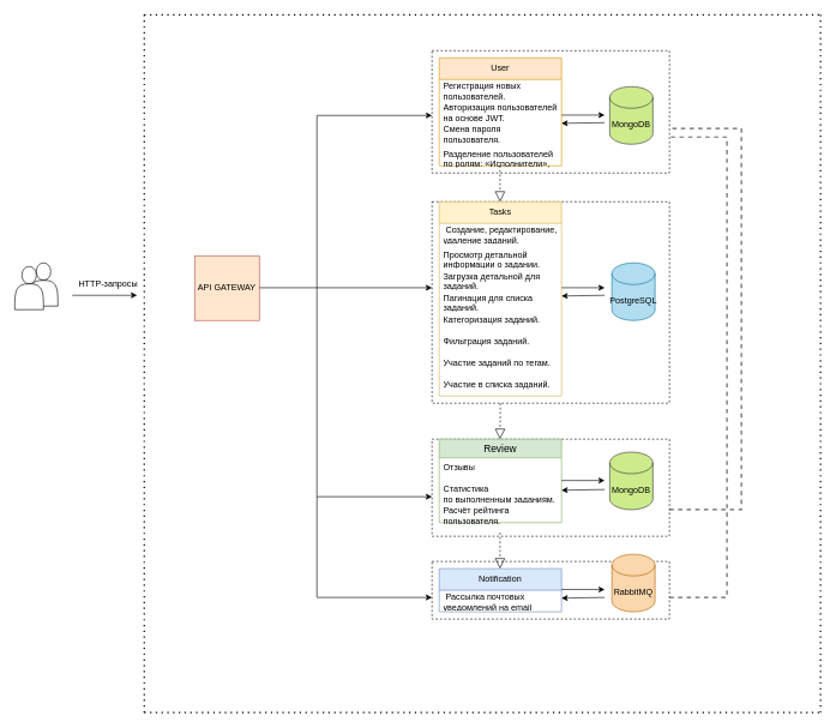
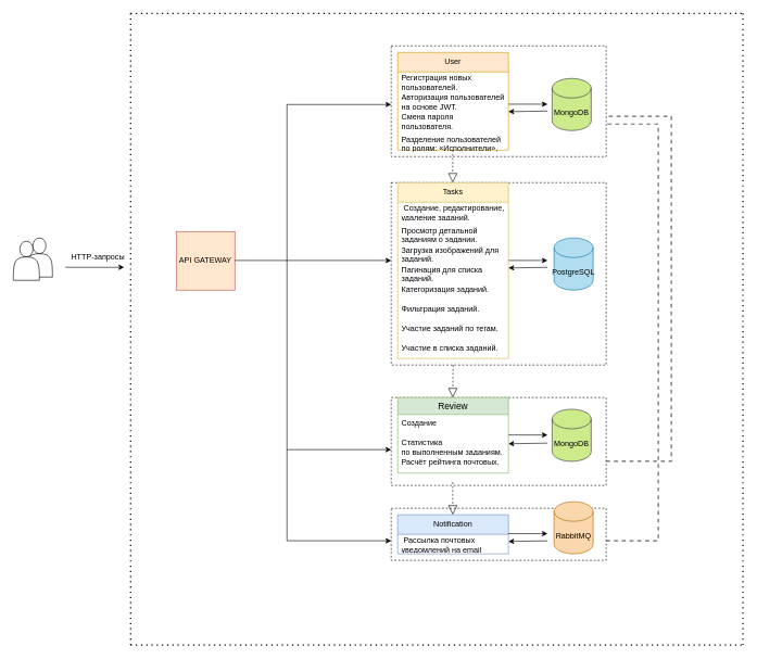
- <mxCell id="16" value="Просмотр детальной информации о&amp;nbsp;задании." style="text;strokeColor=none;fillColor=none;spacingLeft=4;spacingRight=4;overflow=hidden;rotatable=0;points=[[0,0.5],[1,0.5]];portConstraint=eastwest;fontSize=12;whiteSpace=wrap;html=1;" vertex="1" parent="14"><mxGeometry y="60" width="170" height="30" as="geometry" /></mxCell>
+ <mxCell id="16" value="Просмотр детальной заданиям о&amp;nbsp;задании." style="text;strokeColor=none;fillColor=none;spacingLeft=4;spacingRight=4;overflow=hidden;rotatable=0;points=[[0,0.5],[1,0.5]];portConstraint=eastwest;fontSize=12;whiteSpace=wrap;html=1;" vertex="1" parent="14"><mxGeometry y="60" width="170" height="30" as="geometry" /></mxCell>
- <mxCell id="17" value="Загрузка детальной для заданий." style="text;strokeColor=none;fillColor=none;spacingLeft=4;spacingRight=4;overflow=hidden;rotatable=0;points=[[0,0.5],[1,0.5]];portConstraint=eastwest;fontSize=12;whiteSpace=wrap;html=1;" vertex="1" parent="14"><mxGeometry y="90" width="170" height="30" as="geometry" /></mxCell>
+ <mxCell id="17" value="Загрузка изображений для заданий." style="text;strokeColor=none;fillColor=none;spacingLeft=4;spacingRight=4;overflow=hidden;rotatable=0;points=[[0,0.5],[1,0.5]];portConstraint=eastwest;fontSize=12;whiteSpace=wrap;html=1;" vertex="1" parent="14"><mxGeometry y="90" width="170" height="30" as="geometry" /></mxCell>
- <mxCell id="26" value="Отзывы" style="text;strokeColor=none;fillColor=none;spacingLeft=4;spacingRight=4;overflow=hidden;rotatable=0;points=[[0,0.5],[1,0.5]];portConstraint=eastwest;fontSize=12;whiteSpace=wrap;html=1;" vertex="1" parent="25"><mxGeometry y="26" width="170" height="30" as="geometry" /></mxCell>
+ <mxCell id="26" value="Создание" style="text;strokeColor=none;fillColor=none;spacingLeft=4;spacingRight=4;overflow=hidden;rotatable=0;points=[[0,0.5],[1,0.5]];portConstraint=eastwest;fontSize=12;whiteSpace=wrap;html=1;" vertex="1" parent="25"><mxGeometry y="26" width="170" height="30" as="geometry" /></mxCell>
- <mxCell id="28" value="Расчёт рейтинга пользователя." style="text;strokeColor=none;fillColor=none;spacingLeft=4;spacingRight=4;overflow=hidden;rotatable=0;points=[[0,0.5],[1,0.5]];portConstraint=eastwest;fontSize=12;whiteSpace=wrap;html=1;" vertex="1" parent="25"><mxGeometry y="86" width="170" height="30" as="geometry" /></mxCell>
+ <mxCell id="28" value="Расчёт рейтинга почтовых." style="text;strokeColor=none;fillColor=none;spacingLeft=4;spacingRight=4;overflow=hidden;rotatable=0;points=[[0,0.5],[1,0.5]];portConstraint=eastwest;fontSize=12;whiteSpace=wrap;html=1;" vertex="1" parent="25"><mxGeometry y="86" width="170" height="30" as="geometry" /></mxCell>
